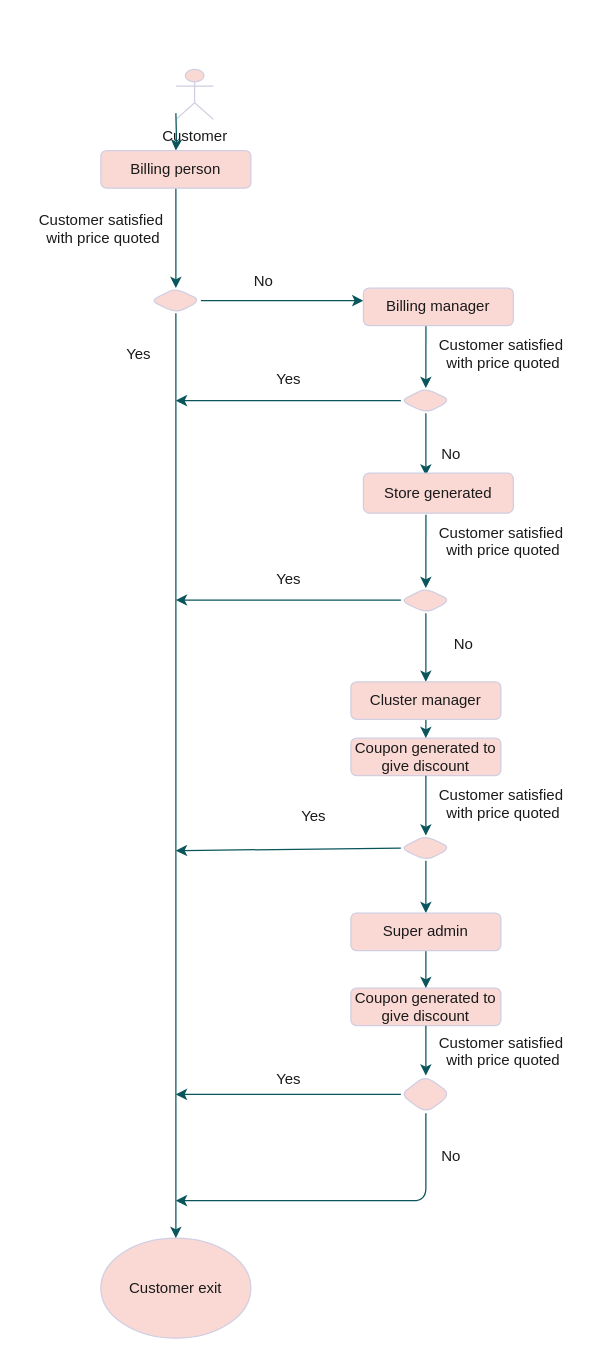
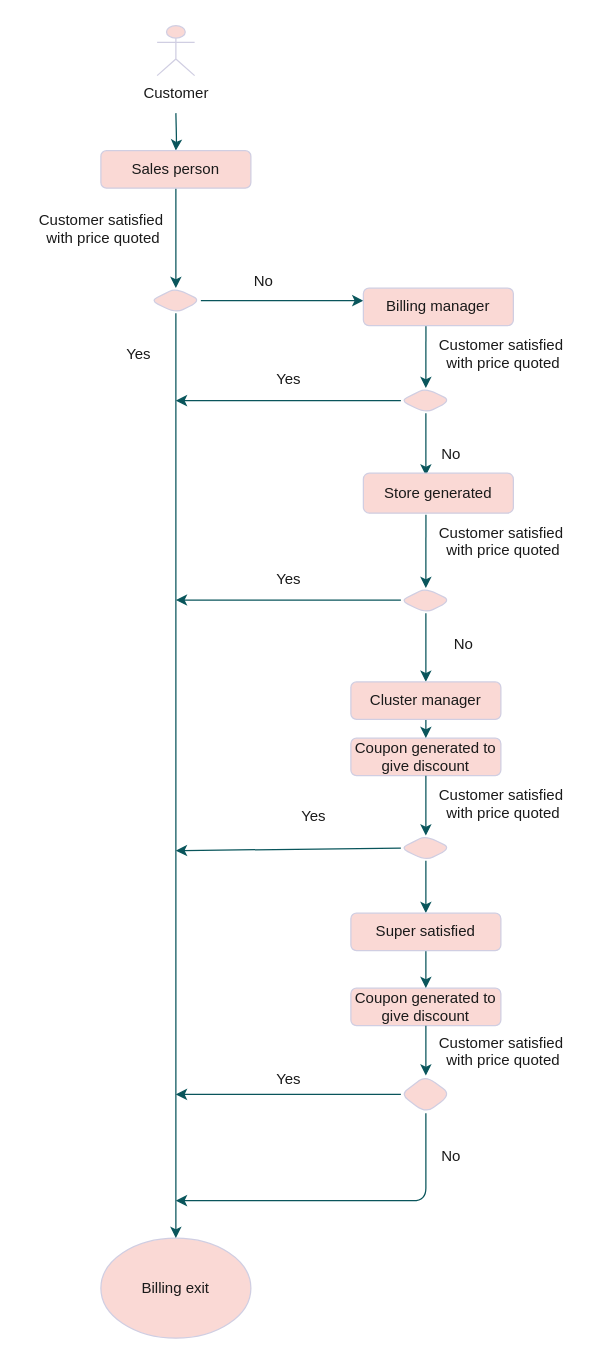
- <mxCell id="4" value="Customer" style="shape=umlActor;verticalLabelPosition=bottom;verticalAlign=top;html=1;outlineConnect=0;labelBackgroundColor=none;fillColor=#FAD9D5;strokeColor=#D0CEE2;fontColor=#1A1A1A;rounded=1;" vertex="1" parent="1"><mxGeometry x="140" y="55" width="30" height="40" as="geometry" /></mxCell>
+ <mxCell id="4" value="Customer" style="shape=umlActor;verticalLabelPosition=bottom;verticalAlign=top;html=1;outlineConnect=0;labelBackgroundColor=none;fillColor=#FAD9D5;strokeColor=#D0CEE2;fontColor=#1A1A1A;rounded=1;" vertex="1" parent="1"><mxGeometry x="125" y="20" width="30" height="40" as="geometry" /></mxCell>
- <mxCell id="47" value="Billing person" style="rounded=1;whiteSpace=wrap;html=1;labelBackgroundColor=none;fillColor=#FAD9D5;strokeColor=#D0CEE2;fontColor=#1A1A1A;" vertex="1" parent="1"><mxGeometry x="80" y="120" width="120" height="30" as="geometry" /></mxCell>
+ <mxCell id="47" value="Sales person" style="rounded=1;whiteSpace=wrap;html=1;labelBackgroundColor=none;fillColor=#FAD9D5;strokeColor=#D0CEE2;fontColor=#1A1A1A;" vertex="1" parent="1"><mxGeometry x="80" y="120" width="120" height="30" as="geometry" /></mxCell>
- <mxCell id="45" value="Super admin" style="rounded=1;whiteSpace=wrap;html=1;labelBackgroundColor=none;fillColor=#FAD9D5;strokeColor=#D0CEE2;fontColor=#1A1A1A;" vertex="1" parent="1"><mxGeometry x="280" y="730" width="120" height="30" as="geometry" /></mxCell>
+ <mxCell id="45" value="Super satisfied" style="rounded=1;whiteSpace=wrap;html=1;labelBackgroundColor=none;fillColor=#FAD9D5;strokeColor=#D0CEE2;fontColor=#1A1A1A;" vertex="1" parent="1"><mxGeometry x="280" y="730" width="120" height="30" as="geometry" /></mxCell>
- <mxCell id="2" value="Customer exit" style="ellipse;whiteSpace=wrap;html=1;labelBackgroundColor=none;fillColor=#FAD9D5;strokeColor=#D0CEE2;fontColor=#1A1A1A;rounded=1;" vertex="1" parent="1"><mxGeometry x="80" y="990" width="120" height="80" as="geometry" /></mxCell>
+ <mxCell id="2" value="Billing exit" style="ellipse;whiteSpace=wrap;html=1;labelBackgroundColor=none;fillColor=#FAD9D5;strokeColor=#D0CEE2;fontColor=#1A1A1A;rounded=1;" vertex="1" parent="1"><mxGeometry x="80" y="990" width="120" height="80" as="geometry" /></mxCell>
